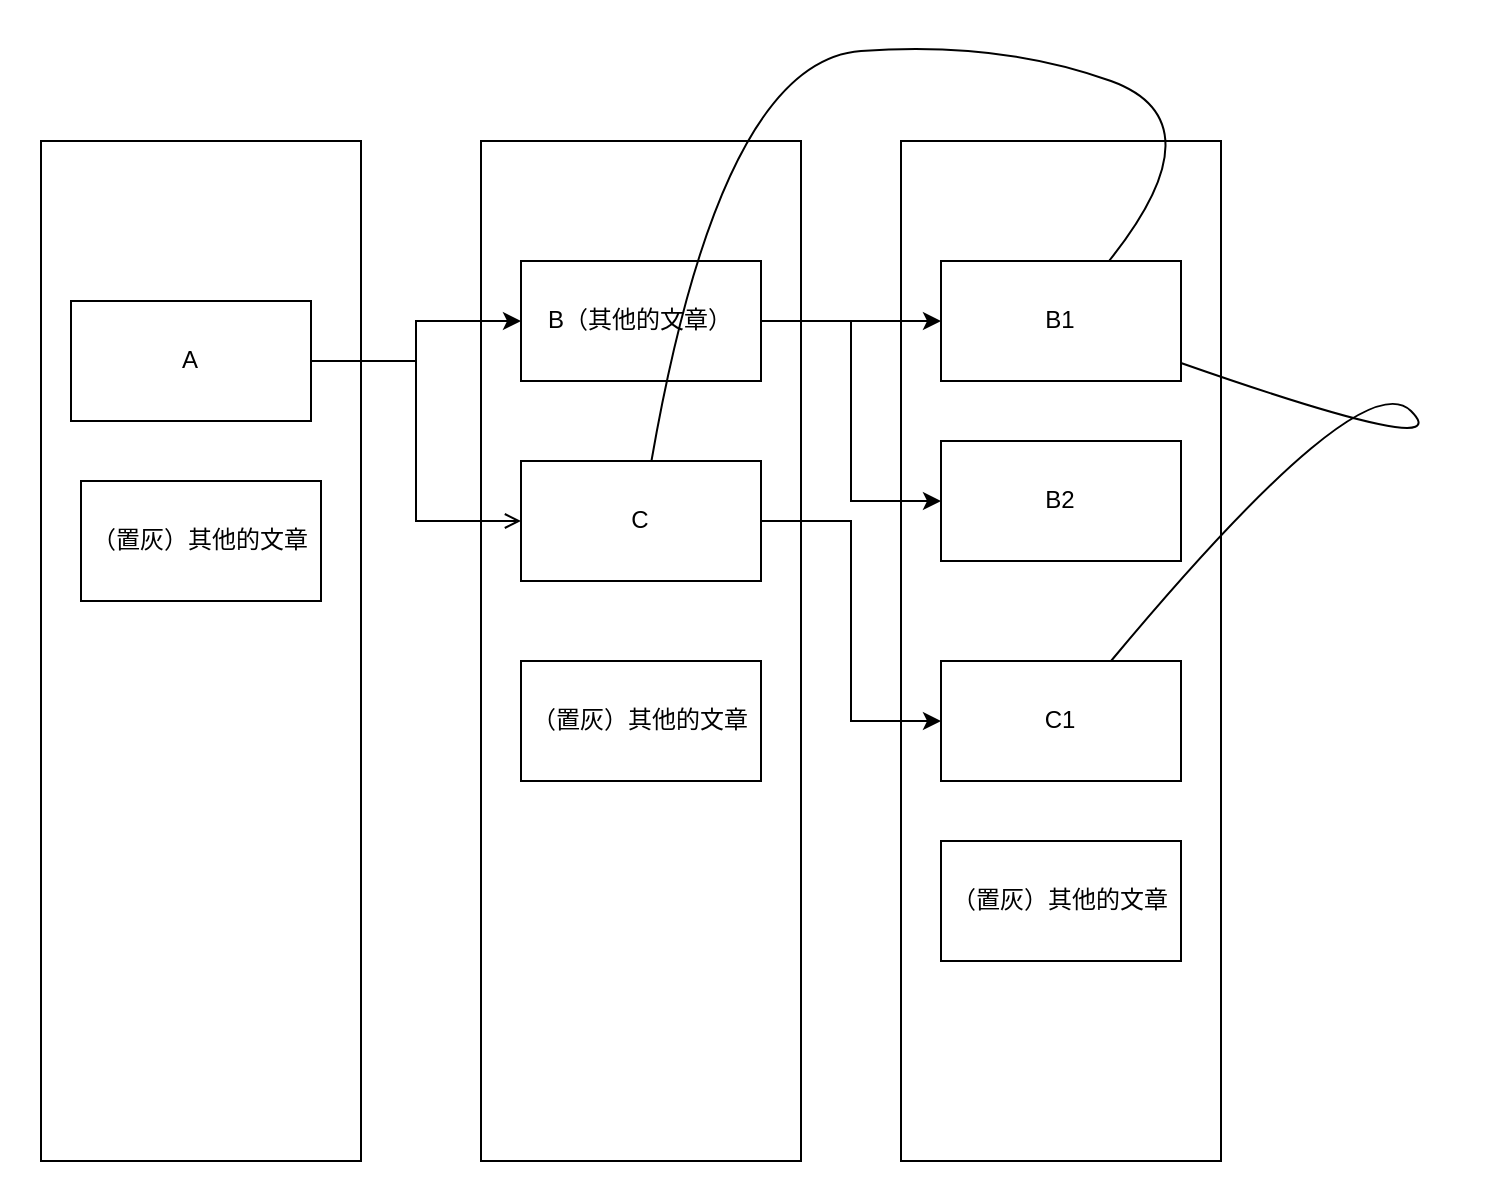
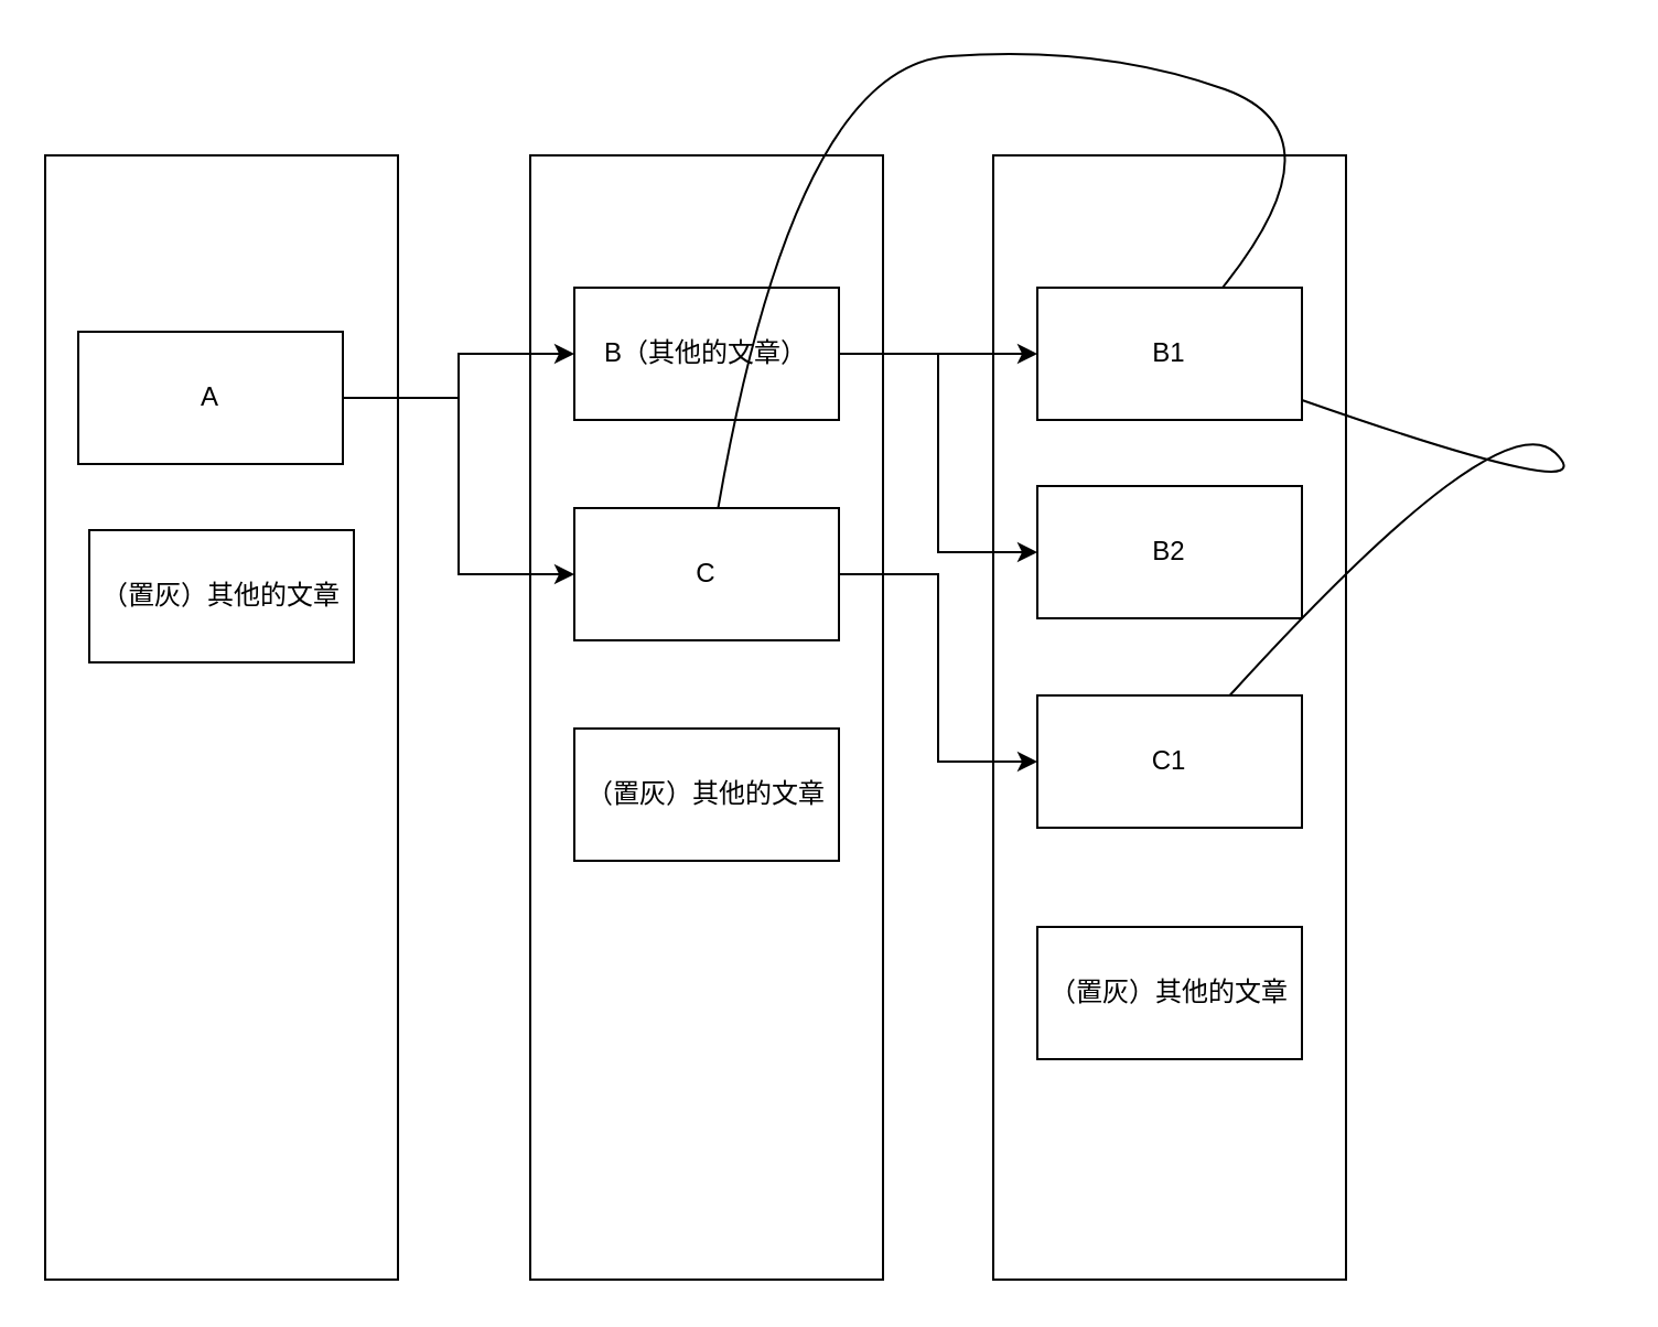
- <mxCell id="6" style="edgeStyle=orthogonalEdgeStyle;rounded=0;orthogonalLoop=1;jettySize=auto;html=1;entryX=0;entryY=0.5;entryDx=0;entryDy=0;endArrow=open;" edge="1" parent="1" source="7" target="12"><mxGeometry relative="1" as="geometry" /></mxCell>
+ <mxCell id="6" style="edgeStyle=orthogonalEdgeStyle;rounded=0;orthogonalLoop=1;jettySize=auto;html=1;entryX=0;entryY=0.5;entryDx=0;entryDy=0;" edge="1" parent="1" source="7" target="12"><mxGeometry relative="1" as="geometry" /></mxCell>
- <mxCell id="17" value="C1" style="rounded=0;whiteSpace=wrap;html=1;" vertex="1" parent="1"><mxGeometry x="470" y="330" width="120" height="60" as="geometry" /></mxCell>
+ <mxCell id="17" value="C1" style="rounded=0;whiteSpace=wrap;html=1;" vertex="1" parent="1"><mxGeometry x="470" y="315" width="120" height="60" as="geometry" /></mxCell>
